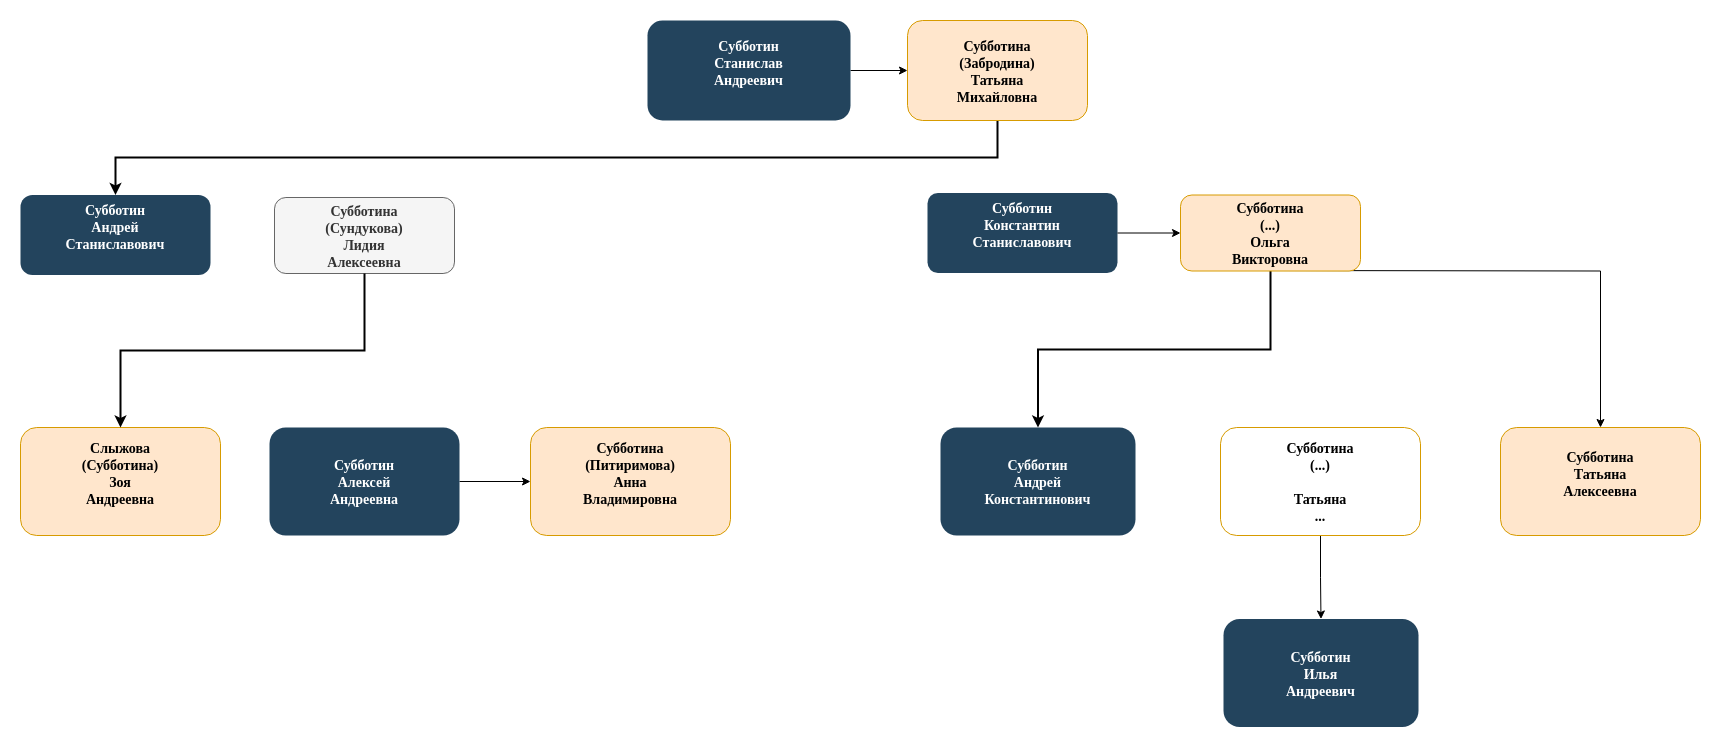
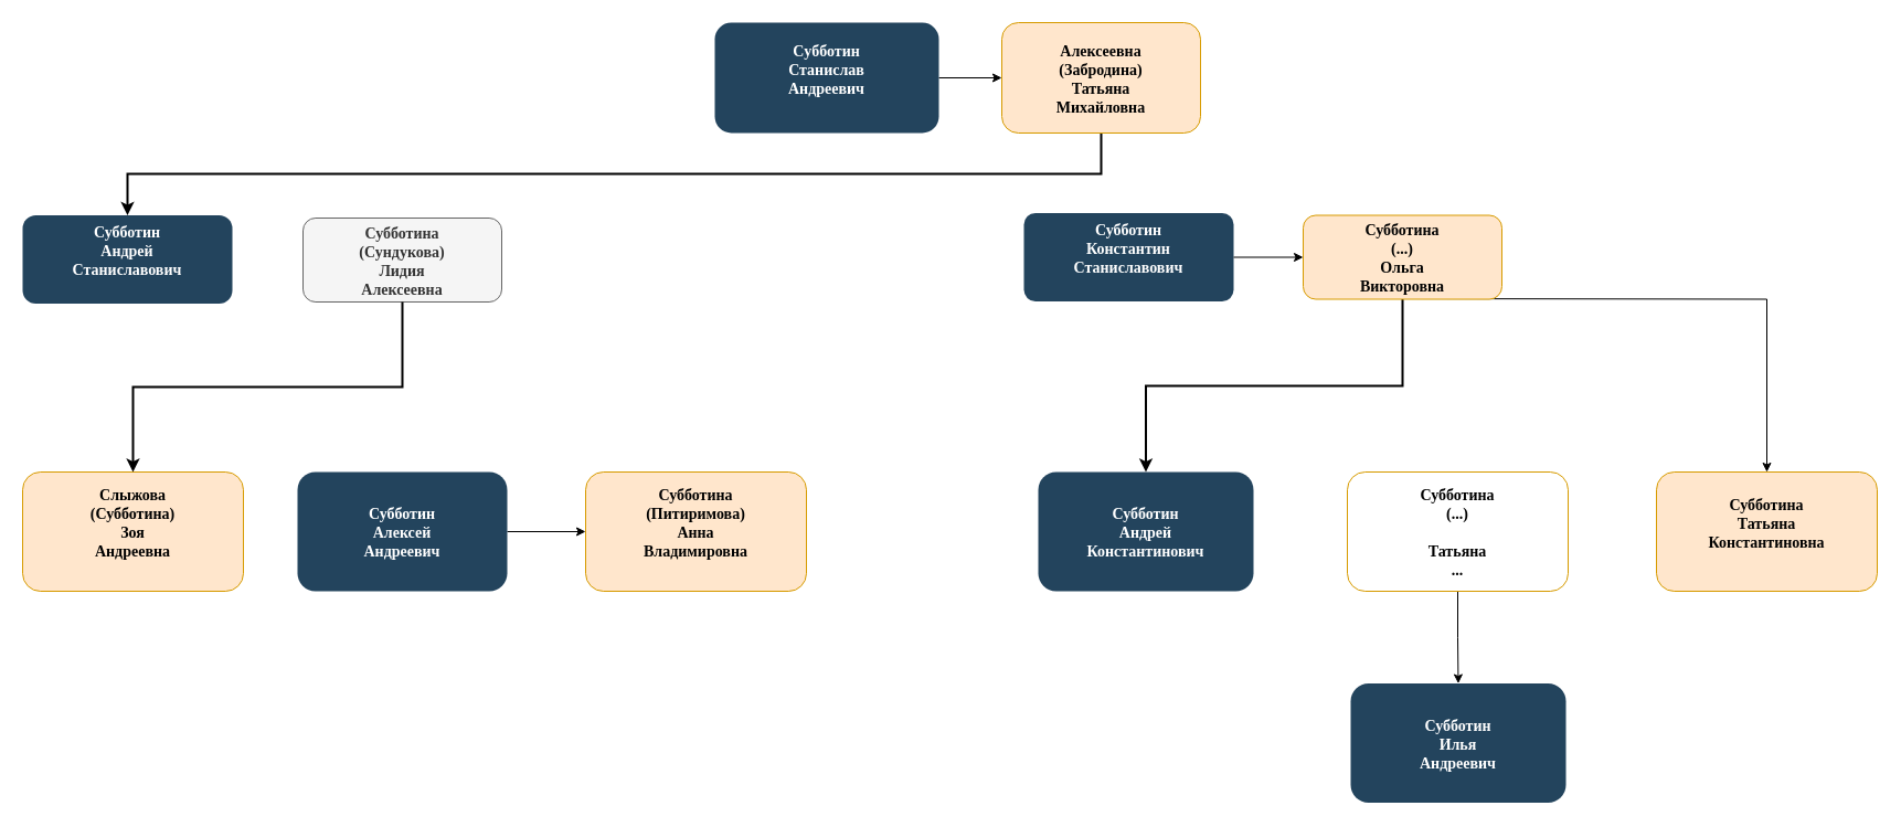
- <mxCell id="12" value="Субботина&#10;(Забродина)&#10;Татьяна&#10;Михайловна" style="rounded=1;fillColor=#ffe6cc;strokeColor=#d79b00;fontStyle=1;fontFamily=Tahoma;fontSize=14" vertex="1" parent="1"><mxGeometry x="907" y="20" width="180" height="100" as="geometry" /></mxCell>
+ <mxCell id="12" value="Алексеевна&#10;(Забродина)&#10;Татьяна&#10;Михайловна" style="rounded=1;fillColor=#ffe6cc;strokeColor=#d79b00;fontStyle=1;fontFamily=Tahoma;fontSize=14" vertex="1" parent="1"><mxGeometry x="907" y="20" width="180" height="100" as="geometry" /></mxCell>
- <mxCell id="15" value="Субботина&#10;Татьяна&#10;Алексеевна&#10;" style="rounded=1;fillColor=#ffe6cc;strokeColor=#d79b00;fontStyle=1;fontFamily=Tahoma;fontSize=14" vertex="1" parent="1"><mxGeometry x="1500" y="427" width="200" height="108" as="geometry" /></mxCell>
+ <mxCell id="15" value="Субботина&#10;Татьяна&#10;Константиновна&#10;" style="rounded=1;fillColor=#ffe6cc;strokeColor=#d79b00;fontStyle=1;fontFamily=Tahoma;fontSize=14" vertex="1" parent="1"><mxGeometry x="1500" y="427" width="200" height="108" as="geometry" /></mxCell>
- <mxCell id="19" value="Субботин&#10;Алексей&#10;Андреевна" style="rounded=1;fillColor=#23445D;gradientColor=none;strokeColor=none;fontColor=#FFFFFF;fontStyle=1;fontFamily=Tahoma;fontSize=14" vertex="1" parent="1"><mxGeometry x="269" y="427" width="190" height="108" as="geometry" /></mxCell>
+ <mxCell id="19" value="Субботин&#10;Алексей&#10;Андреевич" style="rounded=1;fillColor=#23445D;gradientColor=none;strokeColor=none;fontColor=#FFFFFF;fontStyle=1;fontFamily=Tahoma;fontSize=14" vertex="1" parent="1"><mxGeometry x="269" y="427" width="190" height="108" as="geometry" /></mxCell>
